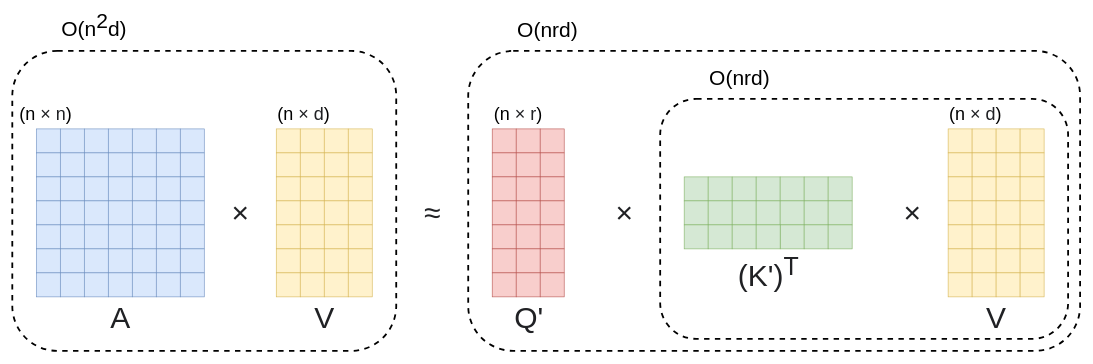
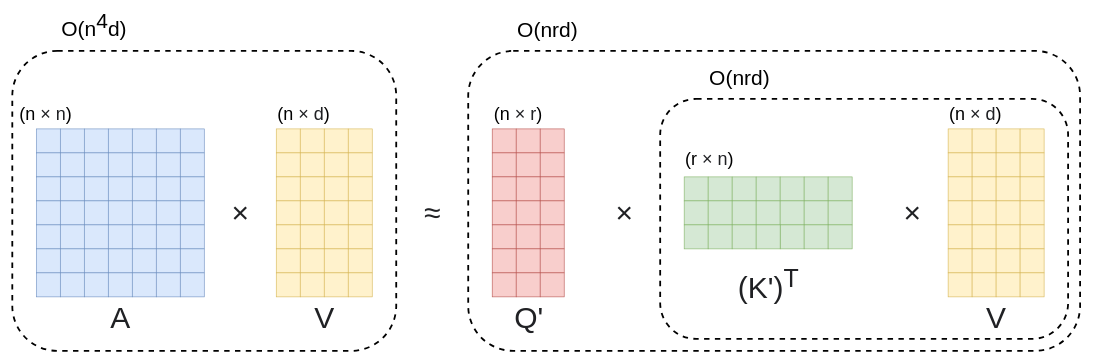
- <mxCell id="166" value="&lt;span style=&quot;font-size: 35px;&quot;&gt;O(n&lt;sup style=&quot;font-size: 35px;&quot;&gt;2&lt;/sup&gt;d)&lt;/span&gt;" style="text;html=1;strokeColor=none;fillColor=none;align=left;verticalAlign=middle;whiteSpace=wrap;rounded=0;fontSize=35;" vertex="1" parent="1"><mxGeometry x="100" y="20" width="120" height="40" as="geometry" /></mxCell>
+ <mxCell id="166" value="&lt;span style=&quot;font-size: 35px;&quot;&gt;O(n&lt;sup style=&quot;font-size: 35px;&quot;&gt;4&lt;/sup&gt;d)&lt;/span&gt;" style="text;html=1;strokeColor=none;fillColor=none;align=left;verticalAlign=middle;whiteSpace=wrap;rounded=0;fontSize=35;" vertex="1" parent="1"><mxGeometry x="100" y="20" width="120" height="40" as="geometry" /></mxCell>
+ <mxCell id="164" value="&lt;font style=&quot;font-size: 30px&quot;&gt;(r&amp;nbsp;&lt;span style=&quot;color: rgb(32 , 33 , 36) ; font-family: &amp;#34;arial&amp;#34; , sans-serif&quot;&gt;× n&lt;/span&gt;)&lt;/font&gt;" style="text;html=1;strokeColor=none;fillColor=none;align=left;verticalAlign=middle;whiteSpace=wrap;rounded=0;fontSize=50;" vertex="1" parent="1"><mxGeometry x="1140" y="237" width="120" height="40" as="geometry" /></mxCell>
- <mxCell id="129" value="&lt;div style=&quot;text-align: left ; font-size: 50px&quot;&gt;&lt;font color=&quot;#202124&quot; face=&quot;arial, sans-serif&quot; style=&quot;font-size: 50px&quot;&gt;&lt;span style=&quot;font-size: 50px ; font-weight: 400 ; background-color: rgb(255 , 255 , 255)&quot;&gt;(K')&lt;sup&gt;T&lt;/sup&gt;&lt;/span&gt;&lt;/font&gt;&lt;/div&gt;" style="text;html=1;align=center;verticalAlign=middle;resizable=0;points=[];autosize=1;fontSize=50;fontStyle=1" vertex="1" parent="1"><mxGeometry x="1220" y="414" width="120" height="80" as="geometry" /></mxCell>
+ <mxCell id="129" value="&lt;div style=&quot;text-align: left ; font-size: 50px&quot;&gt;&lt;font color=&quot;#202124&quot; face=&quot;arial, sans-serif&quot; style=&quot;font-size: 50px&quot;&gt;&lt;span style=&quot;font-size: 50px ; font-weight: 400 ; background-color: rgb(255 , 255 , 255)&quot;&gt;(K')&lt;sup&gt;T&lt;/sup&gt;&lt;/span&gt;&lt;/font&gt;&lt;/div&gt;" style="text;html=1;align=center;verticalAlign=middle;resizable=0;points=[];autosize=1;fontSize=50;fontStyle=1" vertex="1" parent="1"><mxGeometry x="1220" y="434" width="120" height="80" as="geometry" /></mxCell>
